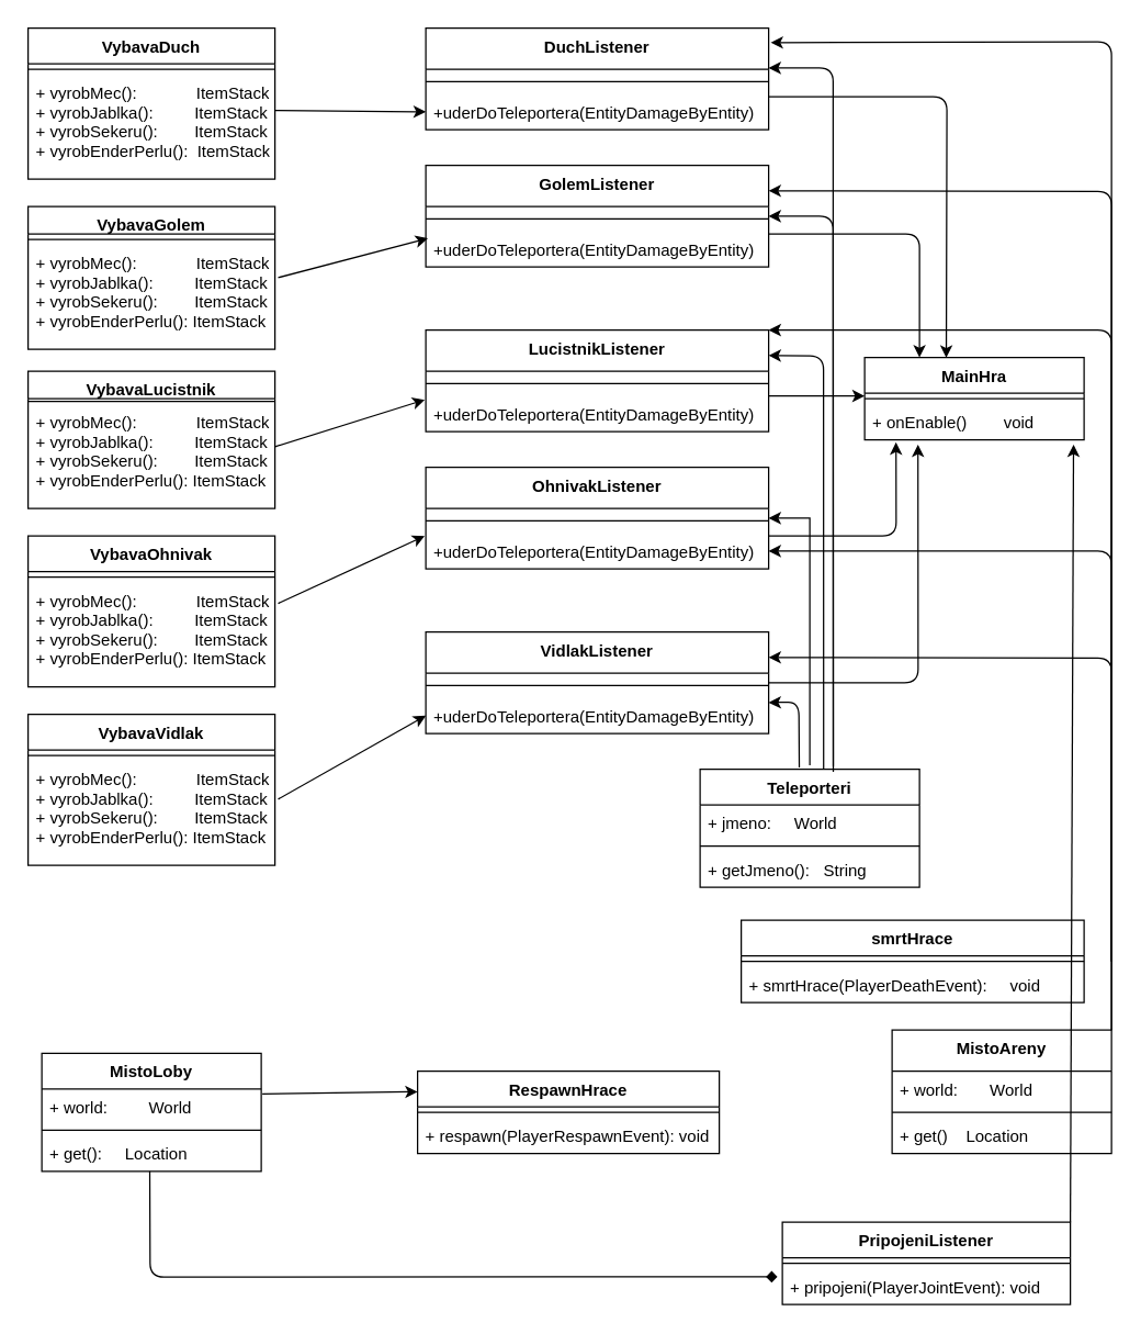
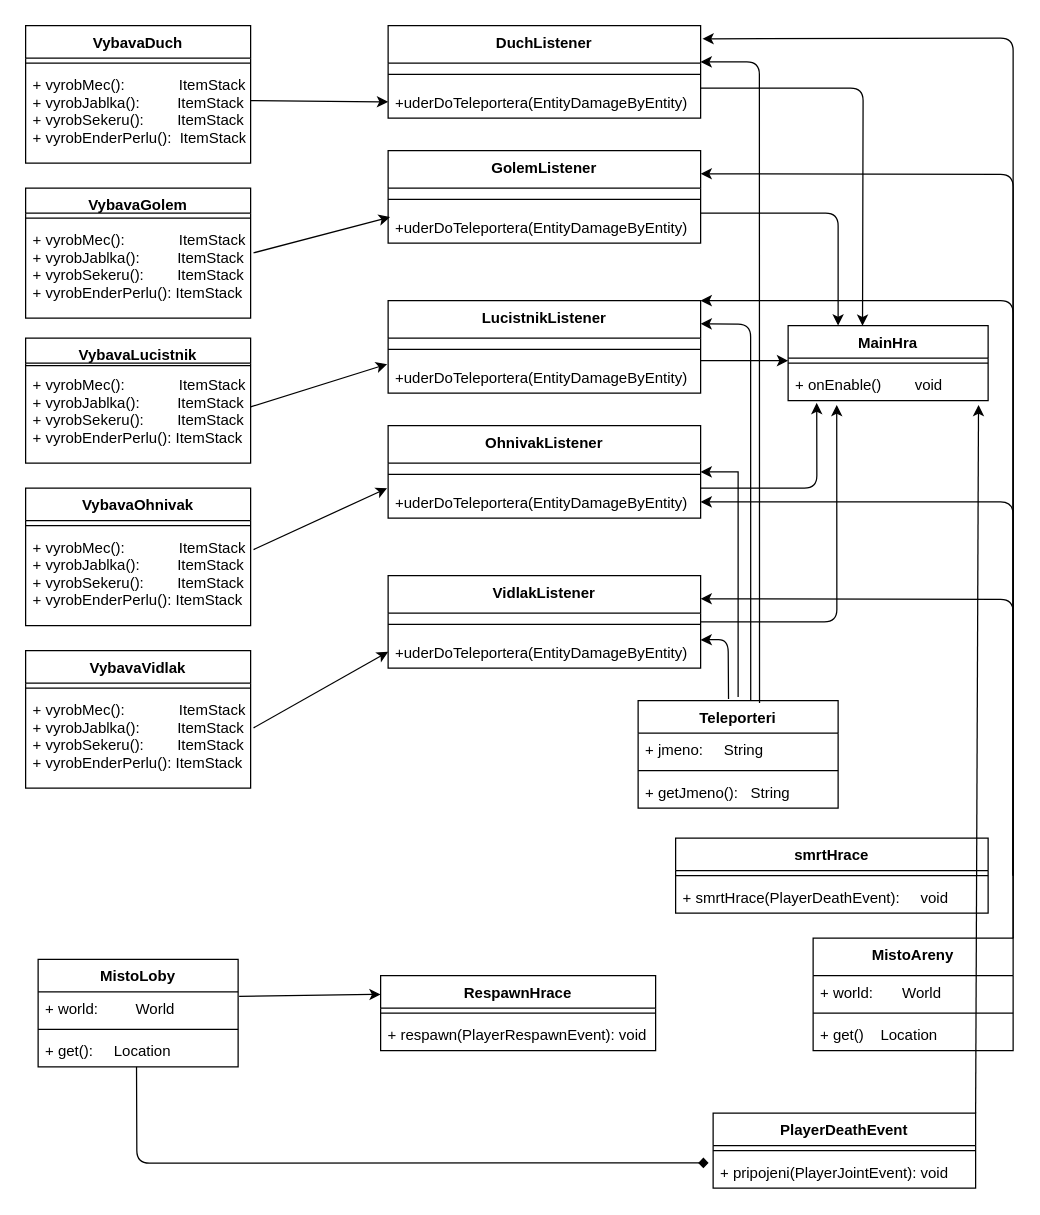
- <mxCell id="75" value="" style="endArrow=classic;html=1;exitX=0.607;exitY=-0.026;exitDx=0;exitDy=0;exitPerimeter=0;entryX=1;entryY=0.5;entryDx=0;entryDy=0;" parent="1" source="38" target="31" edge="1"><mxGeometry width="50" height="50" relative="1" as="geometry"><mxPoint x="550" y="580" as="sourcePoint" /><mxPoint x="600" y="530" as="targetPoint" /><Array as="points"><mxPoint x="607" y="157" /></Array></mxGeometry></mxCell>
- <mxCell id="39" value="+ jmeno:     World" style="text;strokeColor=none;fillColor=none;align=left;verticalAlign=top;spacingLeft=4;spacingRight=4;overflow=hidden;rotatable=0;points=[[0,0.5],[1,0.5]];portConstraint=eastwest;" parent="38" vertex="1"><mxGeometry y="26" width="160" height="26" as="geometry" /></mxCell>
+ <mxCell id="39" value="+ jmeno:     String" style="text;strokeColor=none;fillColor=none;align=left;verticalAlign=top;spacingLeft=4;spacingRight=4;overflow=hidden;rotatable=0;points=[[0,0.5],[1,0.5]];portConstraint=eastwest;" parent="38" vertex="1"><mxGeometry y="26" width="160" height="26" as="geometry" /></mxCell>
- <mxCell id="50" value="PripojeniListener" style="swimlane;fontStyle=1;align=center;verticalAlign=top;childLayout=stackLayout;horizontal=1;startSize=26;horizontalStack=0;resizeParent=1;resizeParentMax=0;resizeLast=0;collapsible=1;marginBottom=0;" parent="1" vertex="1"><mxGeometry x="570" y="890" width="210" height="60" as="geometry" /></mxCell>
+ <mxCell id="50" value="PlayerDeathEvent" style="swimlane;fontStyle=1;align=center;verticalAlign=top;childLayout=stackLayout;horizontal=1;startSize=26;horizontalStack=0;resizeParent=1;resizeParentMax=0;resizeLast=0;collapsible=1;marginBottom=0;" parent="1" vertex="1"><mxGeometry x="570" y="890" width="210" height="60" as="geometry" /></mxCell>
